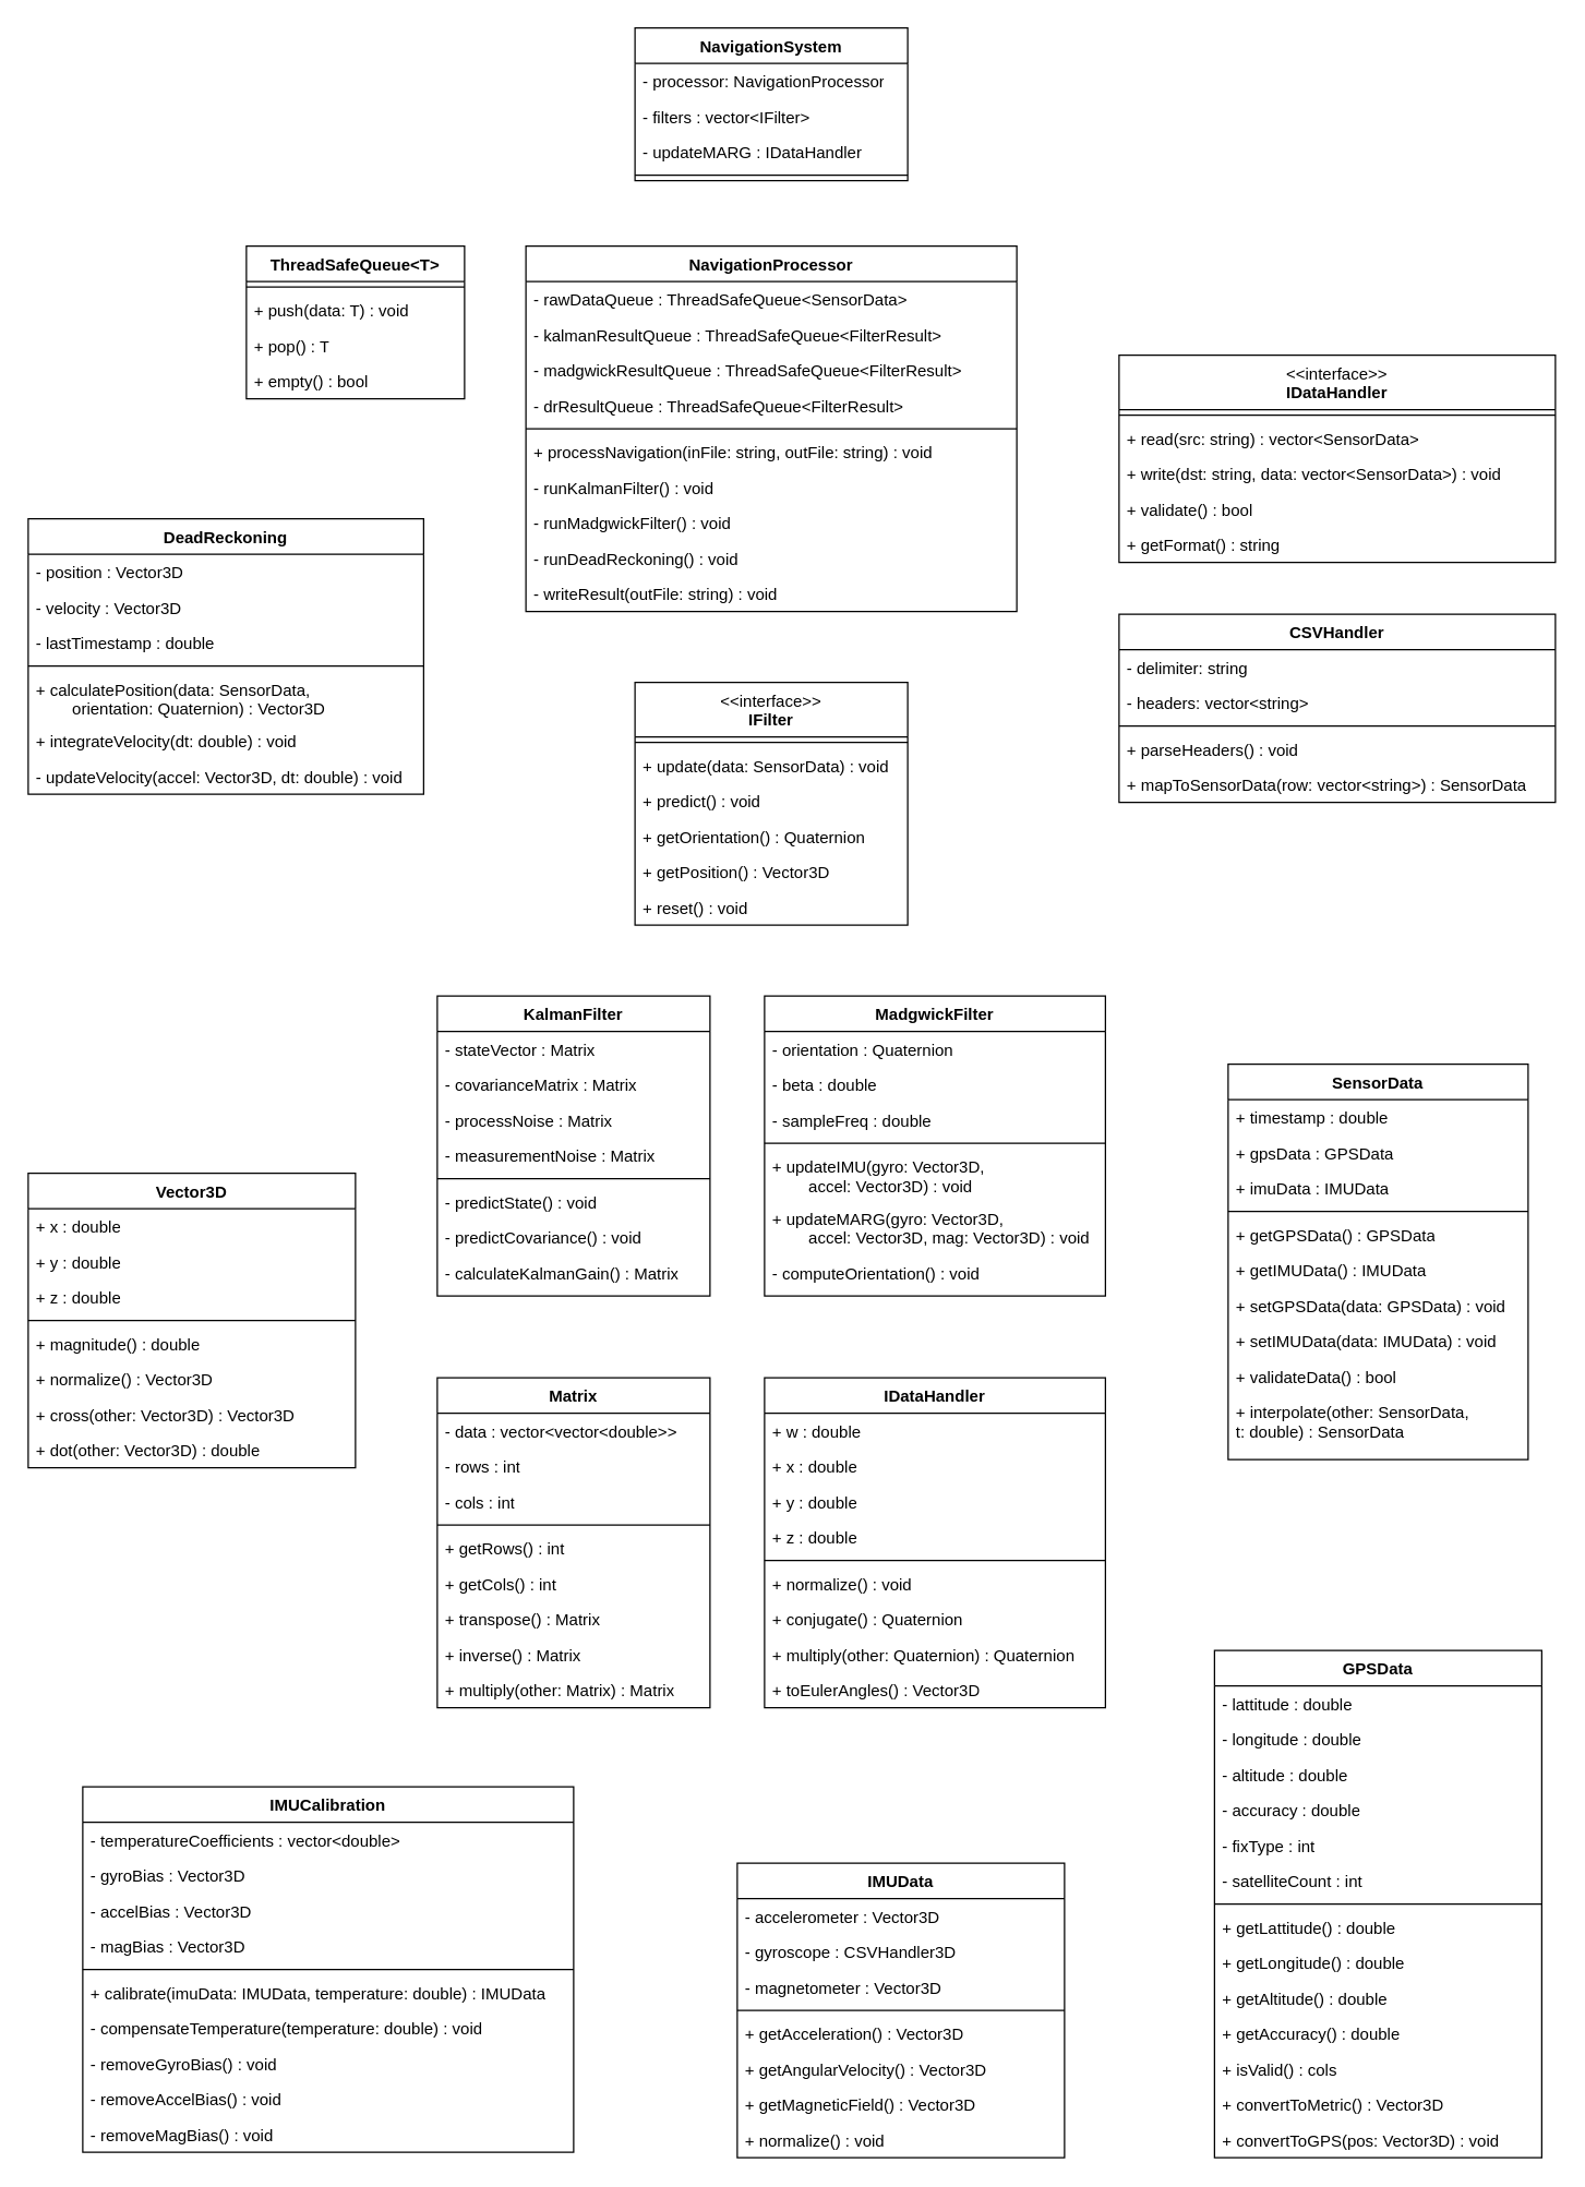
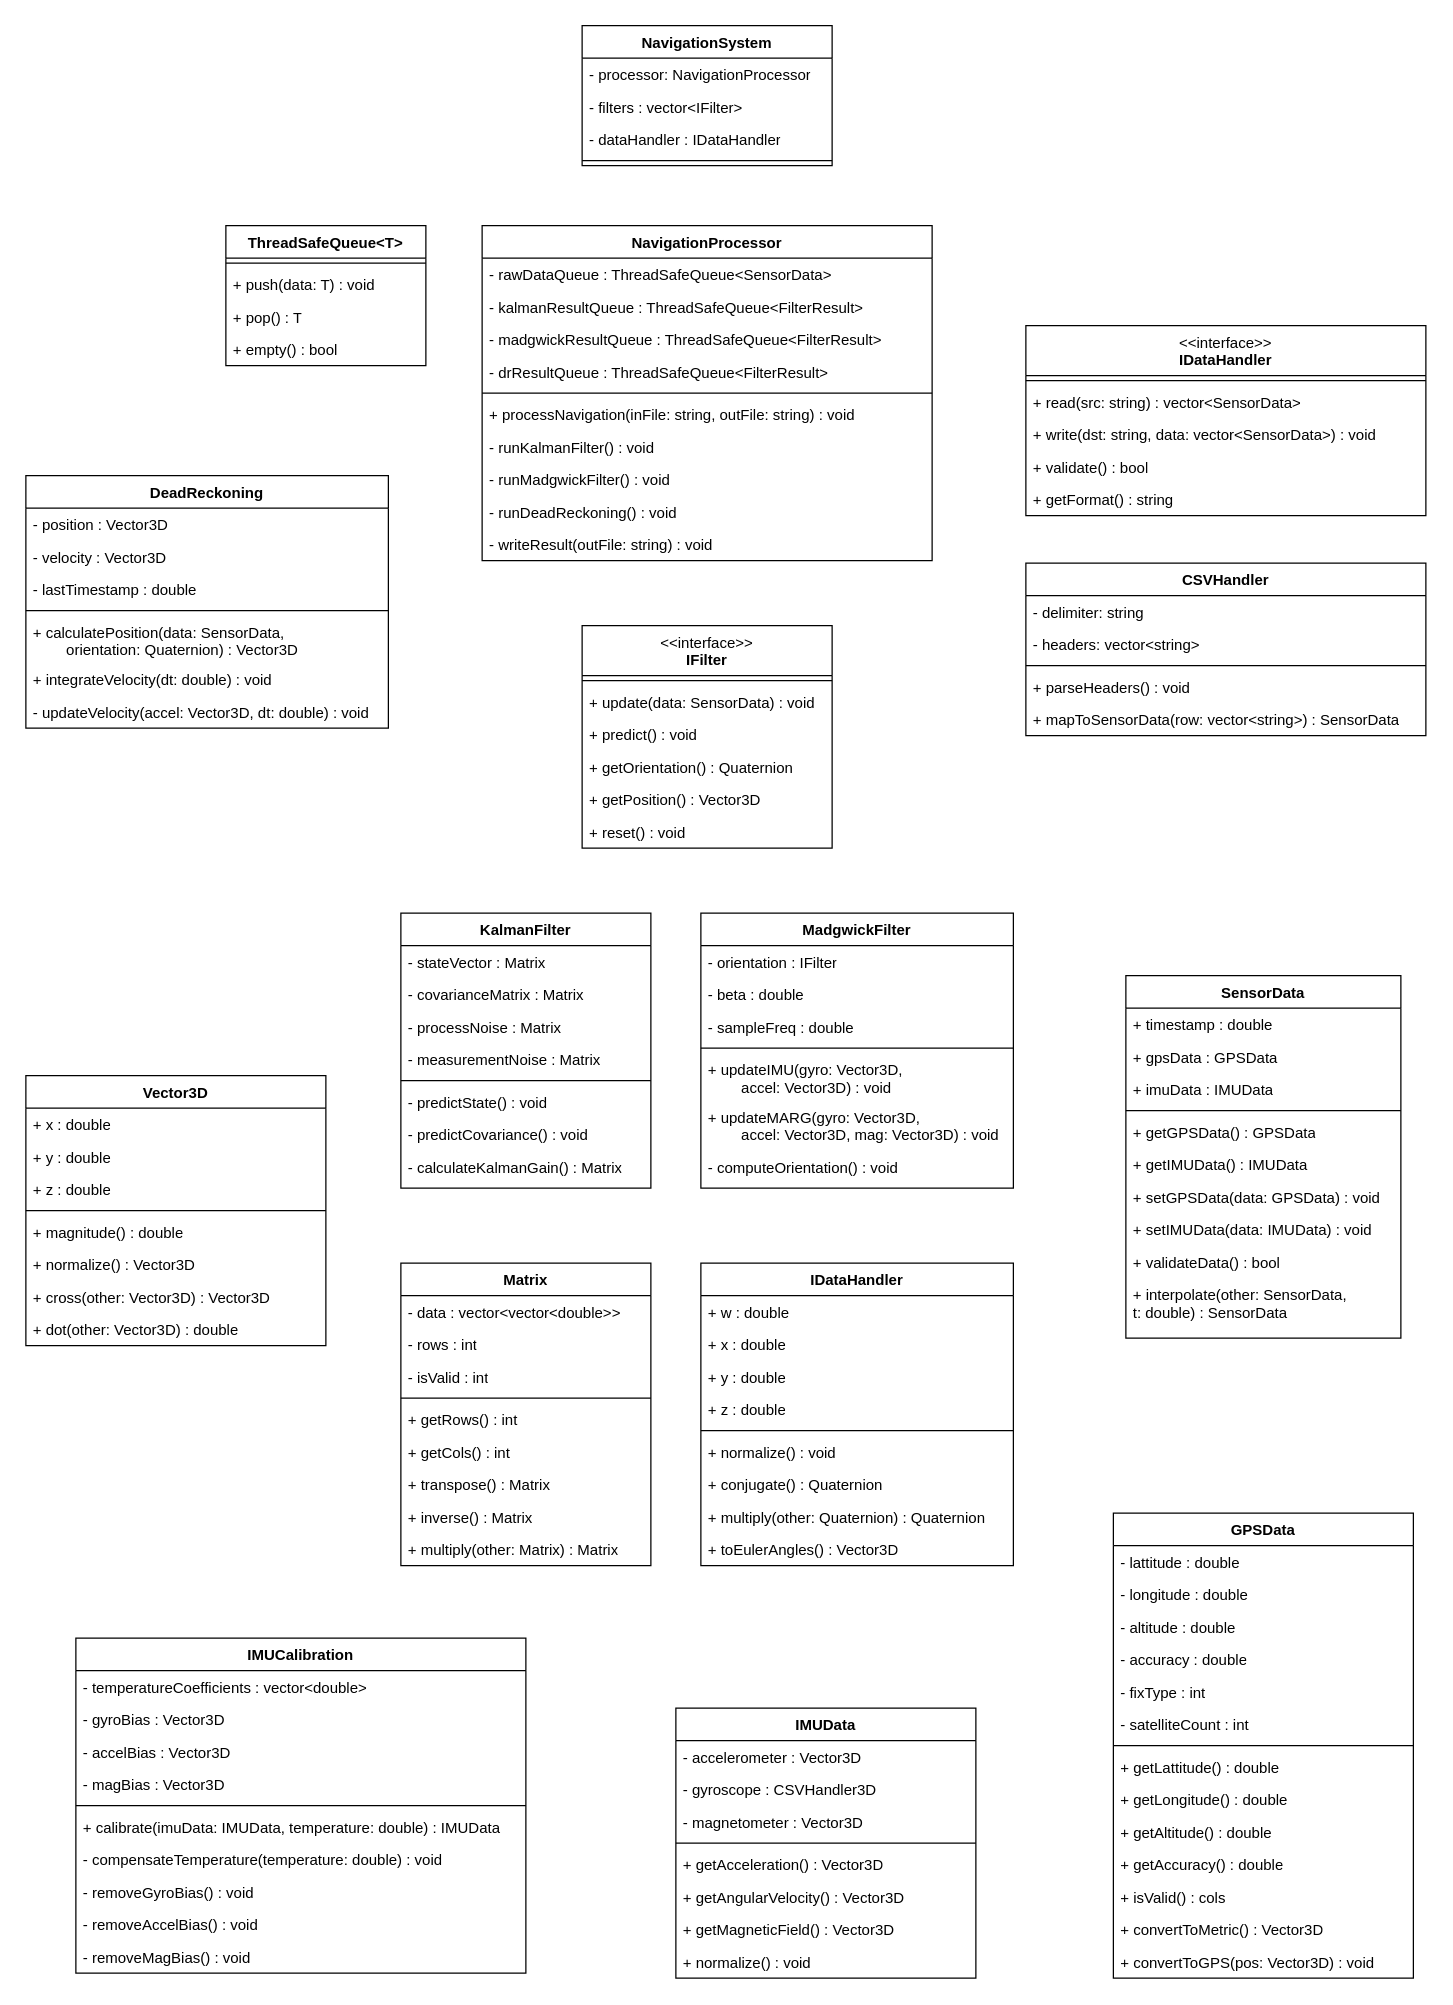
- <mxCell id="5" value="- updateMARG : IDataHandler" style="text;strokeColor=none;fillColor=none;align=left;verticalAlign=top;spacingLeft=4;spacingRight=4;overflow=hidden;rotatable=0;points=[[0,0.5],[1,0.5]];portConstraint=eastwest;whiteSpace=wrap;html=1;" parent="2" vertex="1"><mxGeometry y="78" width="200" height="26" as="geometry" /></mxCell>
+ <mxCell id="5" value="- dataHandler : IDataHandler" style="text;strokeColor=none;fillColor=none;align=left;verticalAlign=top;spacingLeft=4;spacingRight=4;overflow=hidden;rotatable=0;points=[[0,0.5],[1,0.5]];portConstraint=eastwest;whiteSpace=wrap;html=1;" parent="2" vertex="1"><mxGeometry y="78" width="200" height="26" as="geometry" /></mxCell>
- <mxCell id="119" value="- orientation : Quaternion" style="text;strokeColor=none;fillColor=none;align=left;verticalAlign=top;spacingLeft=4;spacingRight=4;overflow=hidden;rotatable=0;points=[[0,0.5],[1,0.5]];portConstraint=eastwest;whiteSpace=wrap;html=1;" parent="118" vertex="1"><mxGeometry y="26" width="250" height="26" as="geometry" /></mxCell>
+ <mxCell id="119" value="- orientation : IFilter" style="text;strokeColor=none;fillColor=none;align=left;verticalAlign=top;spacingLeft=4;spacingRight=4;overflow=hidden;rotatable=0;points=[[0,0.5],[1,0.5]];portConstraint=eastwest;whiteSpace=wrap;html=1;" parent="118" vertex="1"><mxGeometry y="26" width="250" height="26" as="geometry" /></mxCell>
- <mxCell id="95" value="- cols : int" style="text;strokeColor=none;fillColor=none;align=left;verticalAlign=top;spacingLeft=4;spacingRight=4;overflow=hidden;rotatable=0;points=[[0,0.5],[1,0.5]];portConstraint=eastwest;whiteSpace=wrap;html=1;" parent="92" vertex="1"><mxGeometry y="78" width="200" height="26" as="geometry" /></mxCell>
+ <mxCell id="95" value="- isValid : int" style="text;strokeColor=none;fillColor=none;align=left;verticalAlign=top;spacingLeft=4;spacingRight=4;overflow=hidden;rotatable=0;points=[[0,0.5],[1,0.5]];portConstraint=eastwest;whiteSpace=wrap;html=1;" parent="92" vertex="1"><mxGeometry y="78" width="200" height="26" as="geometry" /></mxCell>
